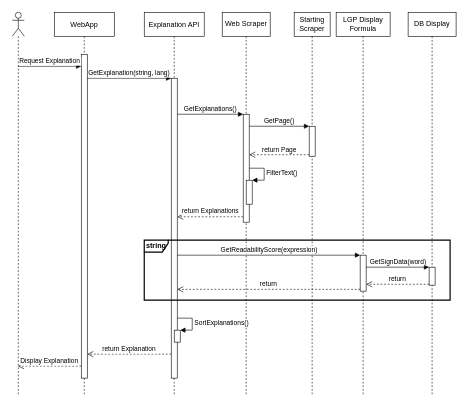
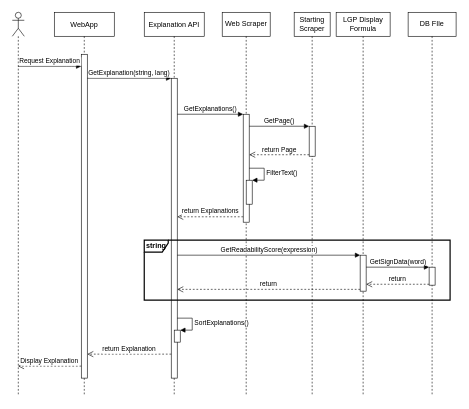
- <mxCell id="20" value="DB Display" style="shape=umlLifeline;perimeter=lifelinePerimeter;whiteSpace=wrap;html=1;container=1;collapsible=0;recursiveResize=0;outlineConnect=0;" parent="1" vertex="1"><mxGeometry x="680" y="20" width="80" height="640" as="geometry" /></mxCell>
+ <mxCell id="20" value="DB FIle" style="shape=umlLifeline;perimeter=lifelinePerimeter;whiteSpace=wrap;html=1;container=1;collapsible=0;recursiveResize=0;outlineConnect=0;" parent="1" vertex="1"><mxGeometry x="680" y="20" width="80" height="640" as="geometry" /></mxCell>
